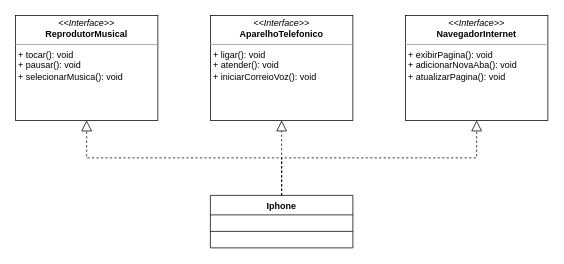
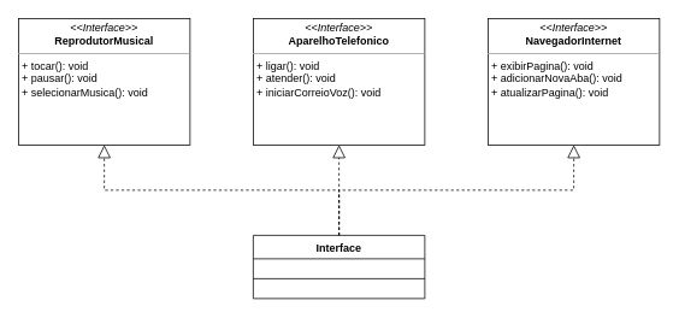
- <mxCell id="5" value="Iphone" style="swimlane;fontStyle=1;align=center;verticalAlign=top;childLayout=stackLayout;horizontal=1;startSize=26;horizontalStack=0;resizeParent=1;resizeParentMax=0;resizeLast=0;collapsible=1;marginBottom=0;" vertex="1" parent="1"><mxGeometry x="280" y="260" width="190" height="70" as="geometry"><mxRectangle x="350" y="640" width="80" height="30" as="alternateBounds" /></mxGeometry></mxCell>
+ <mxCell id="5" value="Interface" style="swimlane;fontStyle=1;align=center;verticalAlign=top;childLayout=stackLayout;horizontal=1;startSize=26;horizontalStack=0;resizeParent=1;resizeParentMax=0;resizeLast=0;collapsible=1;marginBottom=0;" vertex="1" parent="1"><mxGeometry x="280" y="260" width="190" height="70" as="geometry"><mxRectangle x="350" y="640" width="80" height="30" as="alternateBounds" /></mxGeometry></mxCell>
